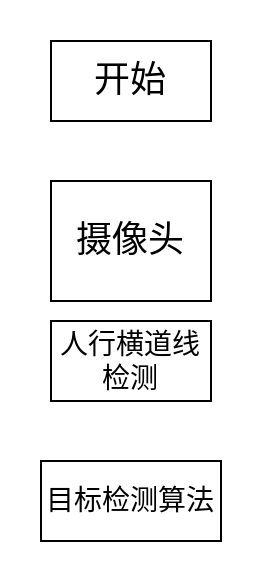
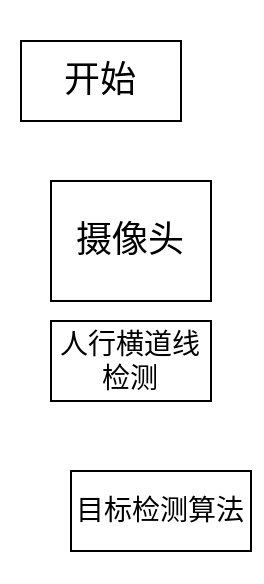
- <mxCell id="2" value="&lt;font style=&quot;font-size: 18px;&quot;&gt;开始&lt;/font&gt;" style="rounded=0;whiteSpace=wrap;html=1;" vertex="1" parent="1"><mxGeometry x="25" y="20" width="80" height="40" as="geometry" /></mxCell>
+ <mxCell id="2" value="&lt;font style=&quot;font-size: 18px;&quot;&gt;开始&lt;/font&gt;" style="rounded=0;whiteSpace=wrap;html=1;" vertex="1" parent="1"><mxGeometry x="10" y="20" width="80" height="40" as="geometry" /></mxCell>
- <mxCell id="5" value="&lt;font style=&quot;font-size: 14px;&quot;&gt;目标检测算法&lt;/font&gt;" style="rounded=0;whiteSpace=wrap;html=1;" vertex="1" parent="1"><mxGeometry x="20" y="230" width="90" height="40" as="geometry" /></mxCell>
+ <mxCell id="5" value="&lt;font style=&quot;font-size: 14px;&quot;&gt;目标检测算法&lt;/font&gt;" style="rounded=0;whiteSpace=wrap;html=1;" vertex="1" parent="1"><mxGeometry x="35" y="235" width="90" height="40" as="geometry" /></mxCell>
